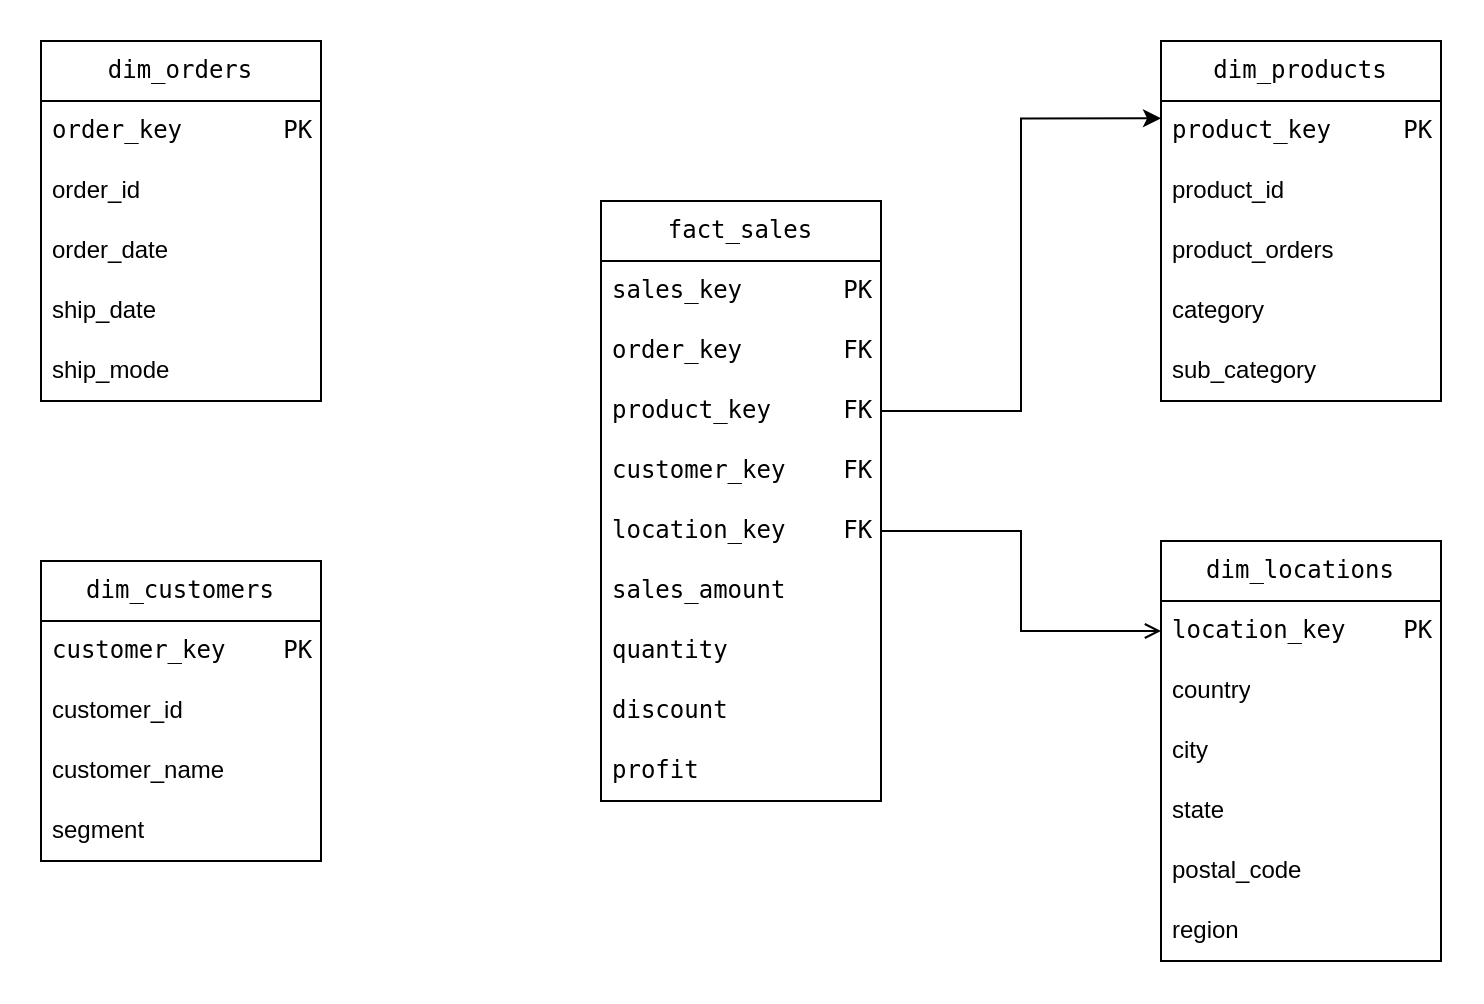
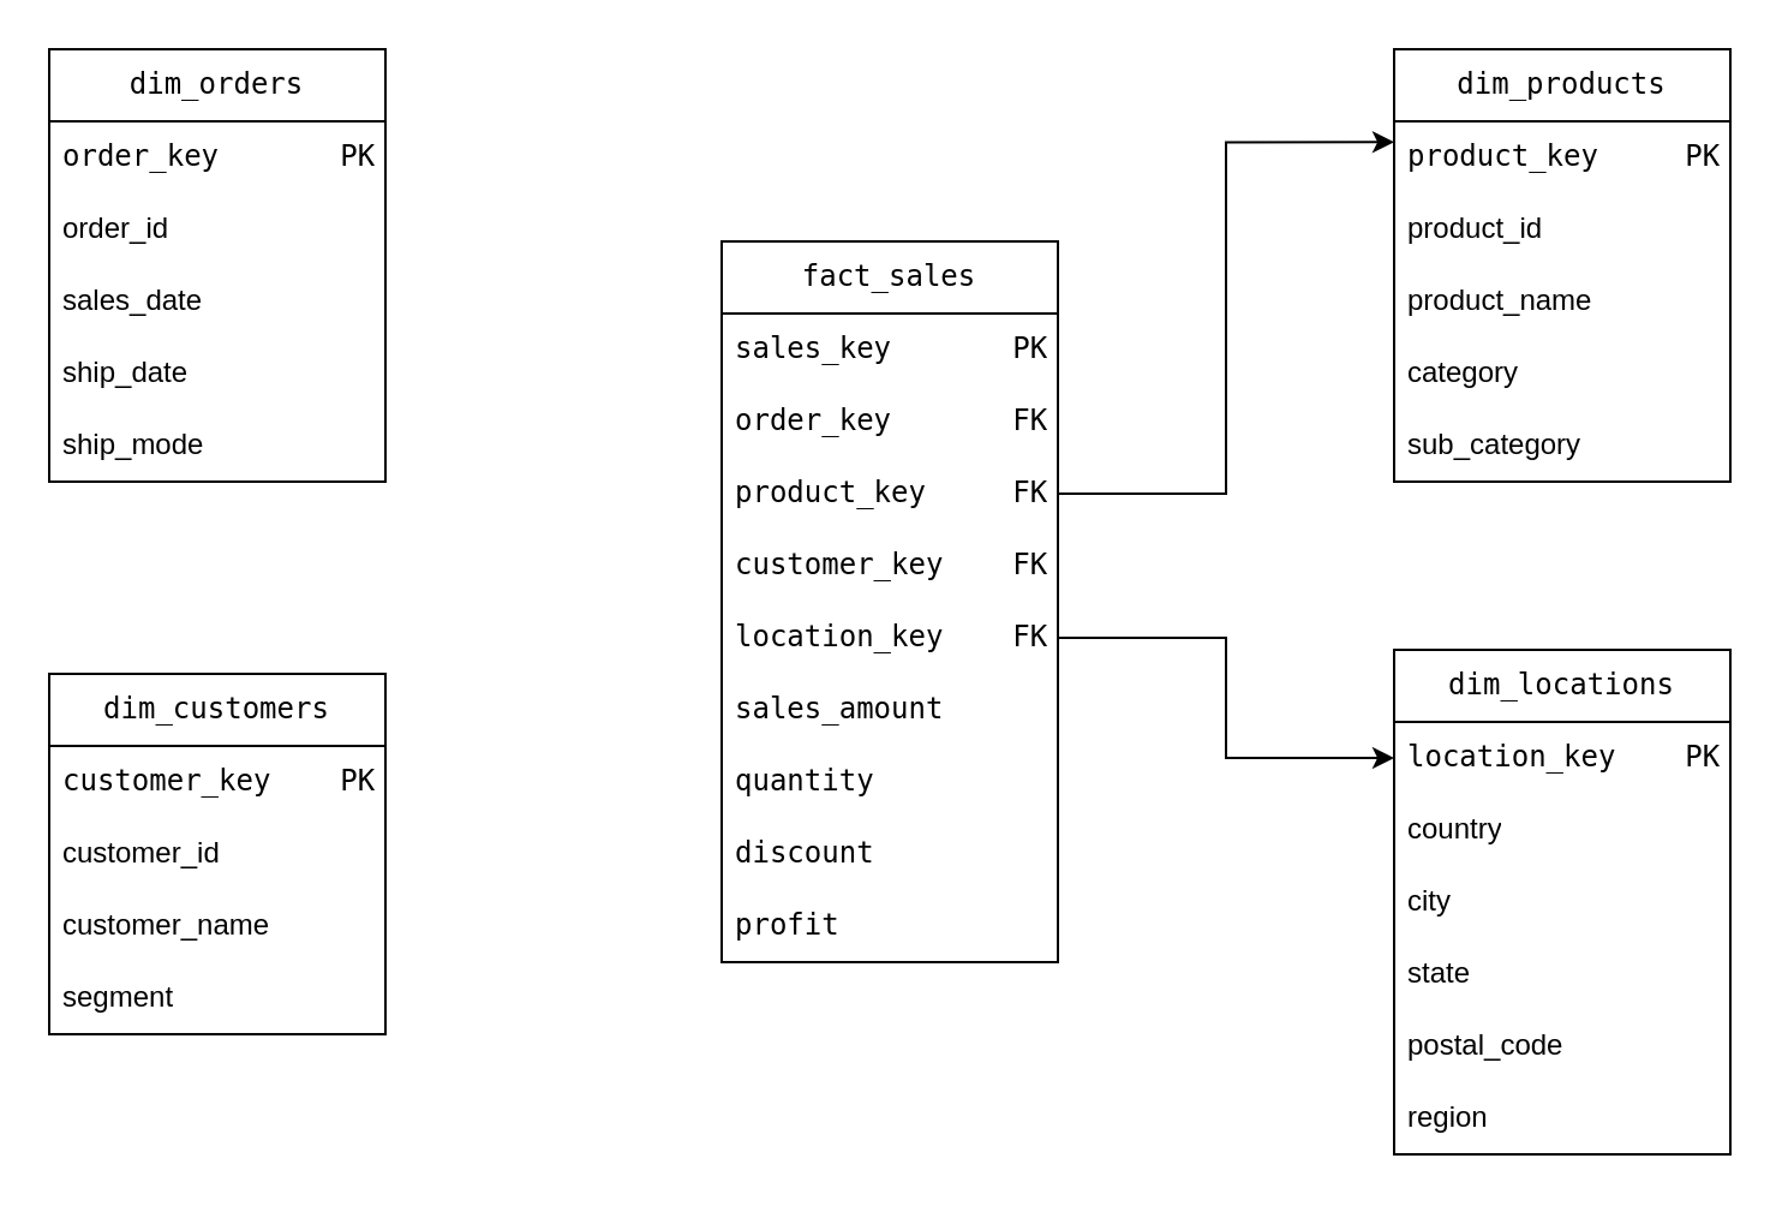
- <mxCell id="15" value="order_date" style="text;strokeColor=none;fillColor=none;align=left;verticalAlign=middle;spacingLeft=4;spacingRight=4;overflow=hidden;points=[[0,0.5],[1,0.5]];portConstraint=eastwest;rotatable=0;whiteSpace=wrap;html=1;" vertex="1" parent="12"><mxGeometry y="90" width="140" height="30" as="geometry" /></mxCell>
+ <mxCell id="15" value="sales_date" style="text;strokeColor=none;fillColor=none;align=left;verticalAlign=middle;spacingLeft=4;spacingRight=4;overflow=hidden;points=[[0,0.5],[1,0.5]];portConstraint=eastwest;rotatable=0;whiteSpace=wrap;html=1;" vertex="1" parent="12"><mxGeometry y="90" width="140" height="30" as="geometry" /></mxCell>
- <mxCell id="21" value="product_orders" style="text;strokeColor=none;fillColor=none;align=left;verticalAlign=middle;spacingLeft=4;spacingRight=4;overflow=hidden;points=[[0,0.5],[1,0.5]];portConstraint=eastwest;rotatable=0;whiteSpace=wrap;html=1;" vertex="1" parent="18"><mxGeometry y="90" width="140" height="30" as="geometry" /></mxCell>
+ <mxCell id="21" value="product_name" style="text;strokeColor=none;fillColor=none;align=left;verticalAlign=middle;spacingLeft=4;spacingRight=4;overflow=hidden;points=[[0,0.5],[1,0.5]];portConstraint=eastwest;rotatable=0;whiteSpace=wrap;html=1;" vertex="1" parent="18"><mxGeometry y="90" width="140" height="30" as="geometry" /></mxCell>
- <mxCell id="37" style="edgeStyle=orthogonalEdgeStyle;rounded=0;orthogonalLoop=1;jettySize=auto;html=1;exitX=1;exitY=0.5;exitDx=0;exitDy=0;entryX=0;entryY=0.5;entryDx=0;entryDy=0;endArrow=open;" edge="1" parent="1" source="7" target="30"><mxGeometry relative="1" as="geometry" /></mxCell>
+ <mxCell id="37" style="edgeStyle=orthogonalEdgeStyle;rounded=0;orthogonalLoop=1;jettySize=auto;html=1;exitX=1;exitY=0.5;exitDx=0;exitDy=0;entryX=0;entryY=0.5;entryDx=0;entryDy=0;" edge="1" parent="1" source="7" target="30"><mxGeometry relative="1" as="geometry" /></mxCell>
